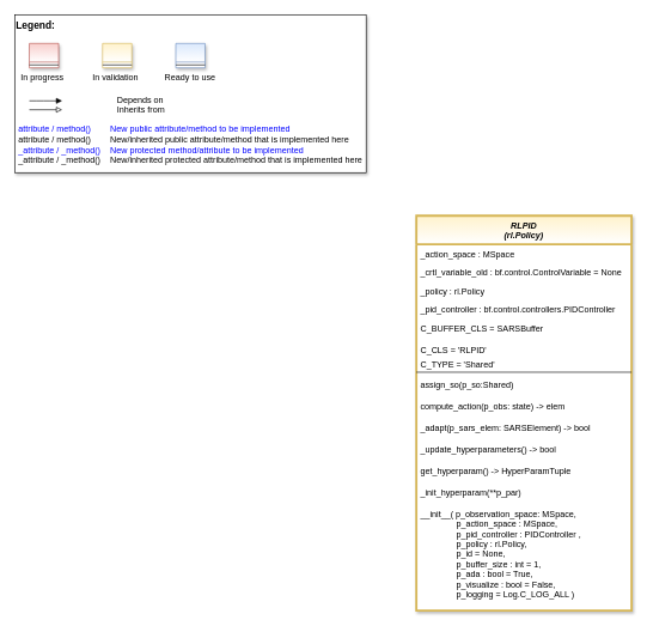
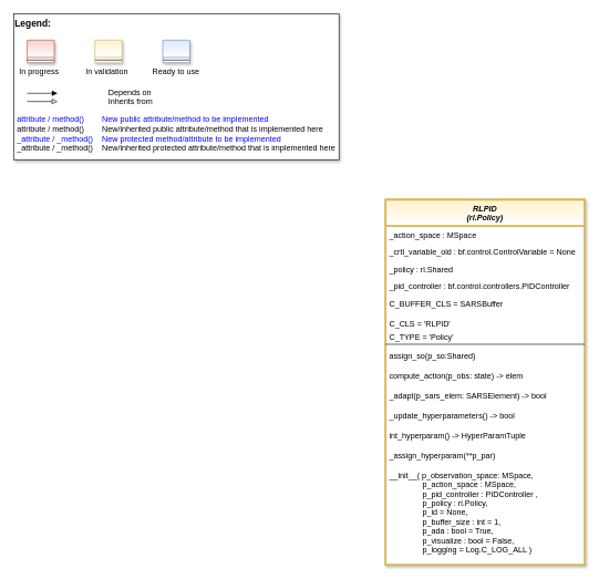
- <mxCell id="14" value="_policy : rl.Policy" style="text;align=left;verticalAlign=top;spacingLeft=4;spacingRight=4;overflow=hidden;rotatable=0;points=[[0,0.5],[1,0.5]];portConstraint=eastwest;fontColor=default;" vertex="1" parent="11"><mxGeometry y="92" width="300" height="26" as="geometry" /></mxCell>
+ <mxCell id="14" value="_policy : rl.Shared" style="text;align=left;verticalAlign=top;spacingLeft=4;spacingRight=4;overflow=hidden;rotatable=0;points=[[0,0.5],[1,0.5]];portConstraint=eastwest;fontColor=default;" vertex="1" parent="11"><mxGeometry y="92" width="300" height="26" as="geometry" /></mxCell>
- <mxCell id="18" value="    C_TYPE          = 'Shared'" style="text;align=left;verticalAlign=top;spacingLeft=4;spacingRight=4;overflow=hidden;rotatable=0;points=[[0,0.5],[1,0.5]];portConstraint=eastwest;fontColor=default;" vertex="1" parent="11"><mxGeometry y="194" width="300" height="20" as="geometry" /></mxCell>
+ <mxCell id="18" value="    C_TYPE          = 'Policy'" style="text;align=left;verticalAlign=top;spacingLeft=4;spacingRight=4;overflow=hidden;rotatable=0;points=[[0,0.5],[1,0.5]];portConstraint=eastwest;fontColor=default;" vertex="1" parent="11"><mxGeometry y="194" width="300" height="20" as="geometry" /></mxCell>
- <mxCell id="24" value="get_hyperparam() -&gt; HyperParamTuple" style="text;align=left;verticalAlign=top;spacingLeft=4;spacingRight=4;overflow=hidden;rotatable=0;points=[[0,0.5],[1,0.5]];portConstraint=eastwest;fontColor=#000000;" vertex="1" parent="11"><mxGeometry y="342" width="300" height="30" as="geometry" /></mxCell>
+ <mxCell id="24" value="int_hyperparam() -&gt; HyperParamTuple" style="text;align=left;verticalAlign=top;spacingLeft=4;spacingRight=4;overflow=hidden;rotatable=0;points=[[0,0.5],[1,0.5]];portConstraint=eastwest;fontColor=#000000;" vertex="1" parent="11"><mxGeometry y="342" width="300" height="30" as="geometry" /></mxCell>
- <mxCell id="25" value="_init_hyperparam(**p_par)" style="text;align=left;verticalAlign=top;spacingLeft=4;spacingRight=4;overflow=hidden;rotatable=0;points=[[0,0.5],[1,0.5]];portConstraint=eastwest;fontColor=#000000;" vertex="1" parent="11"><mxGeometry y="372" width="300" height="30" as="geometry" /></mxCell>
+ <mxCell id="25" value="_assign_hyperparam(**p_par)" style="text;align=left;verticalAlign=top;spacingLeft=4;spacingRight=4;overflow=hidden;rotatable=0;points=[[0,0.5],[1,0.5]];portConstraint=eastwest;fontColor=#000000;" vertex="1" parent="11"><mxGeometry y="372" width="300" height="30" as="geometry" /></mxCell>
